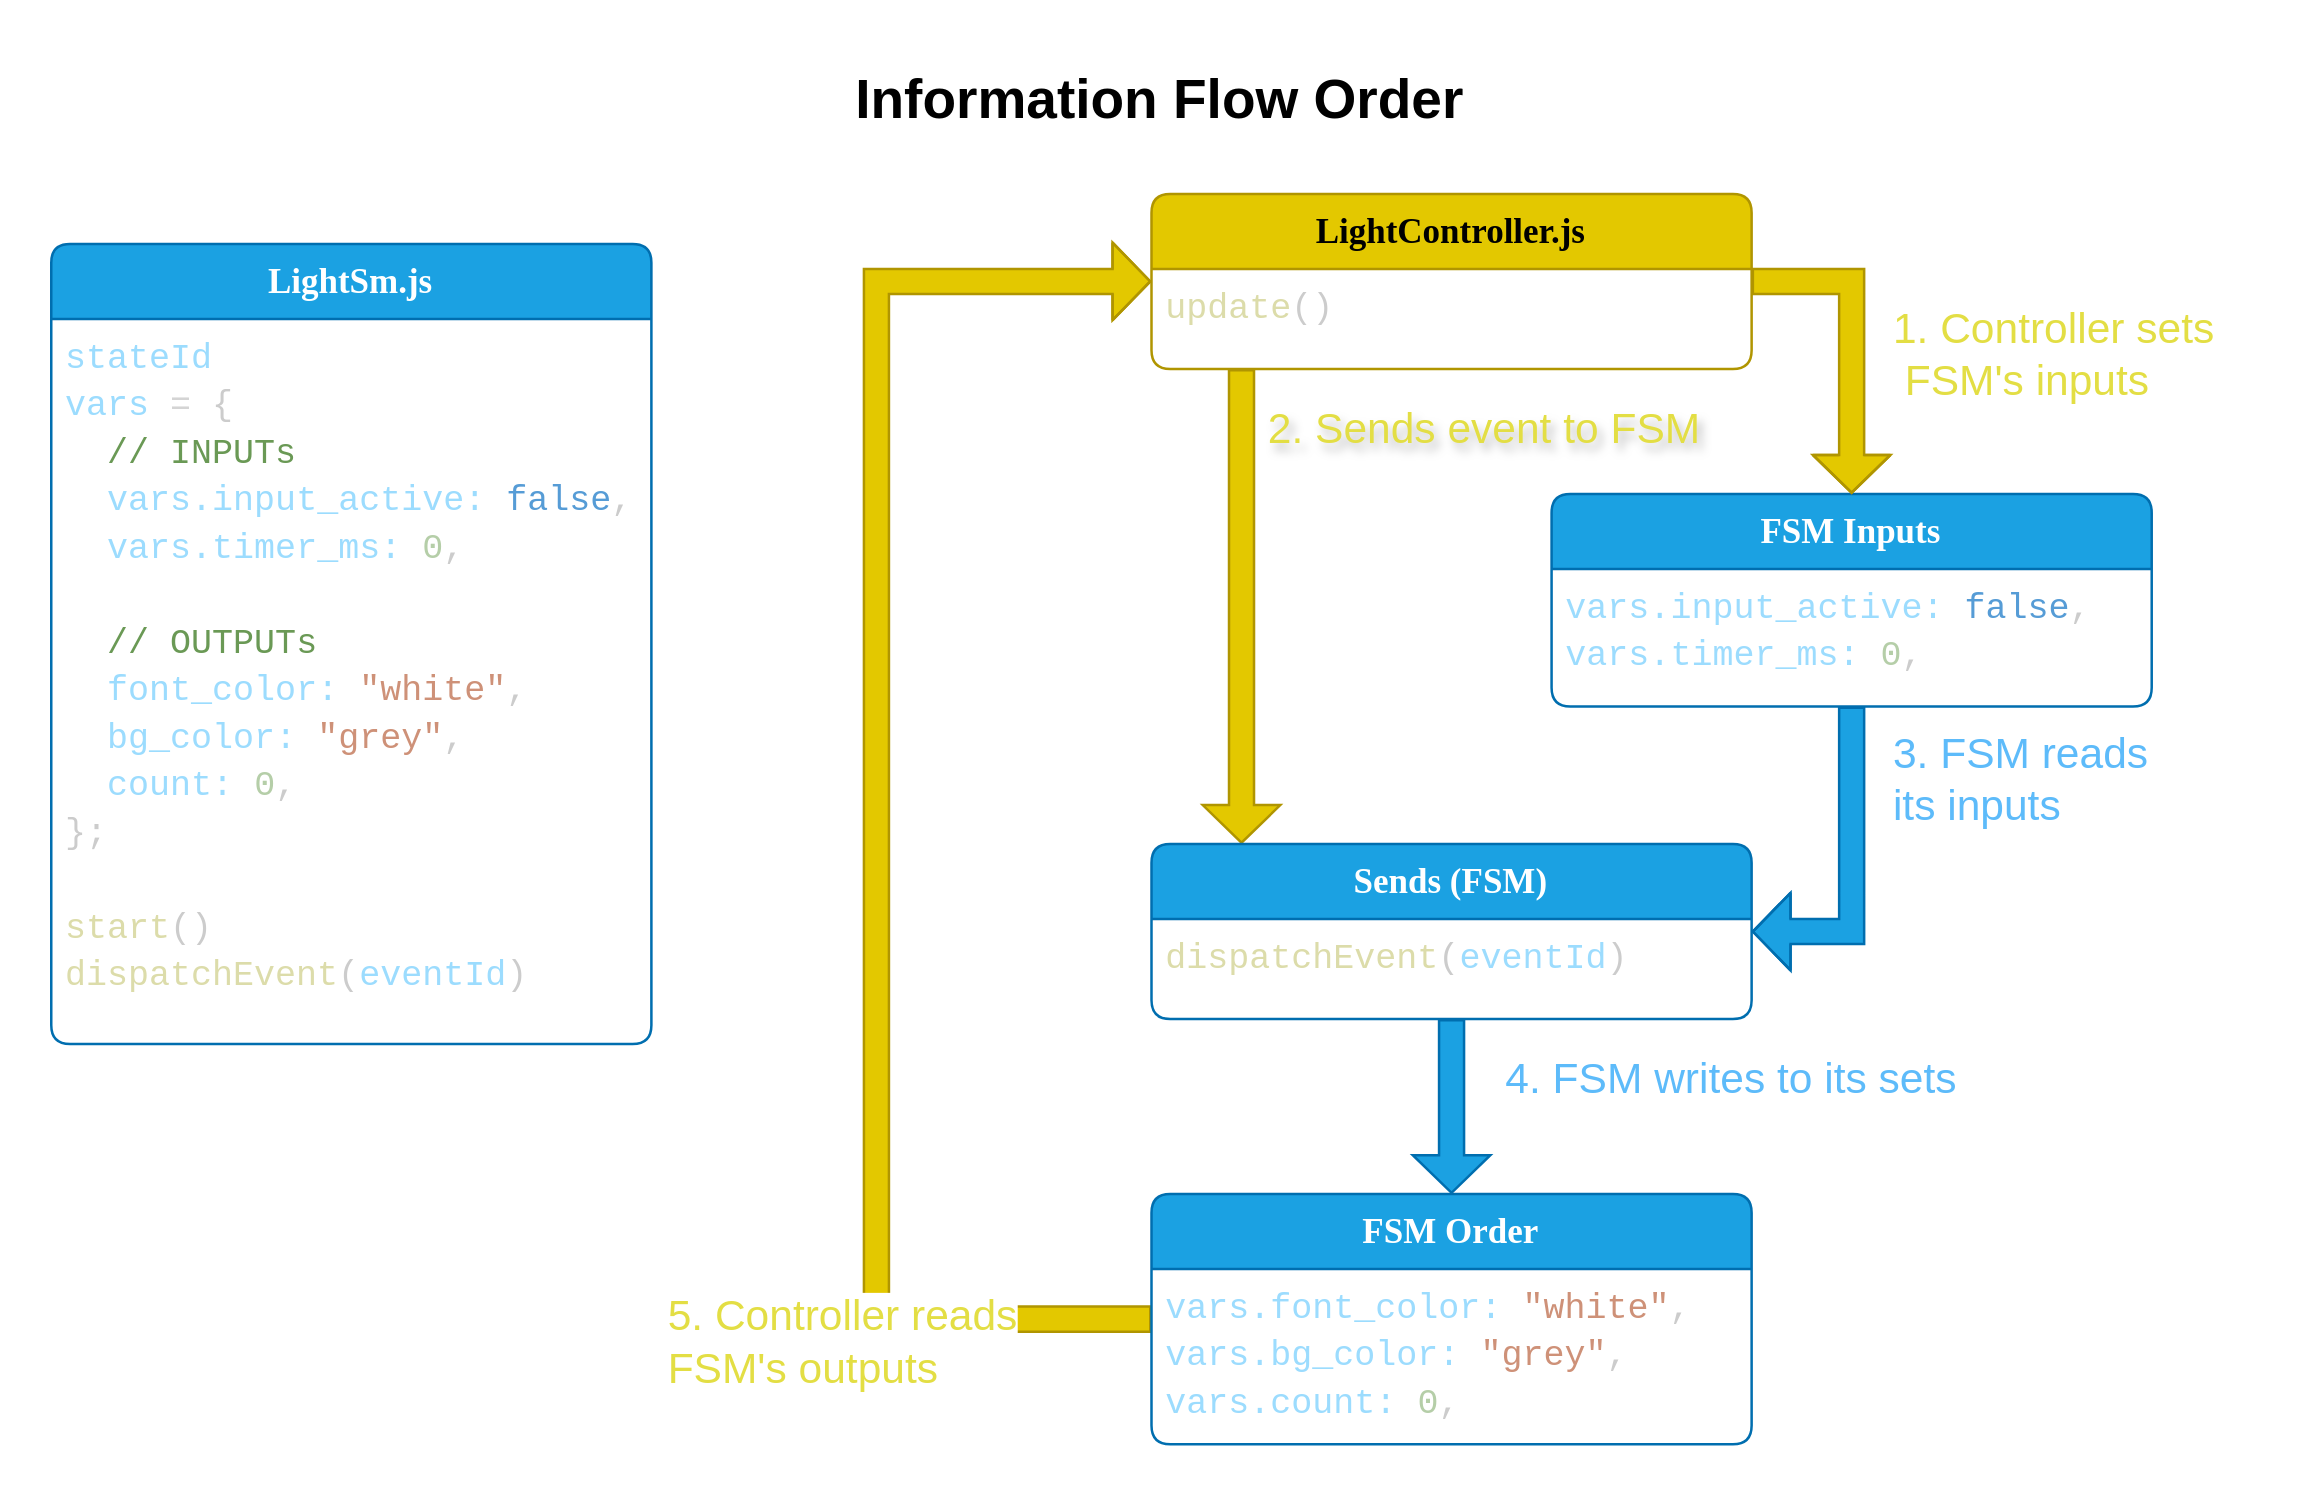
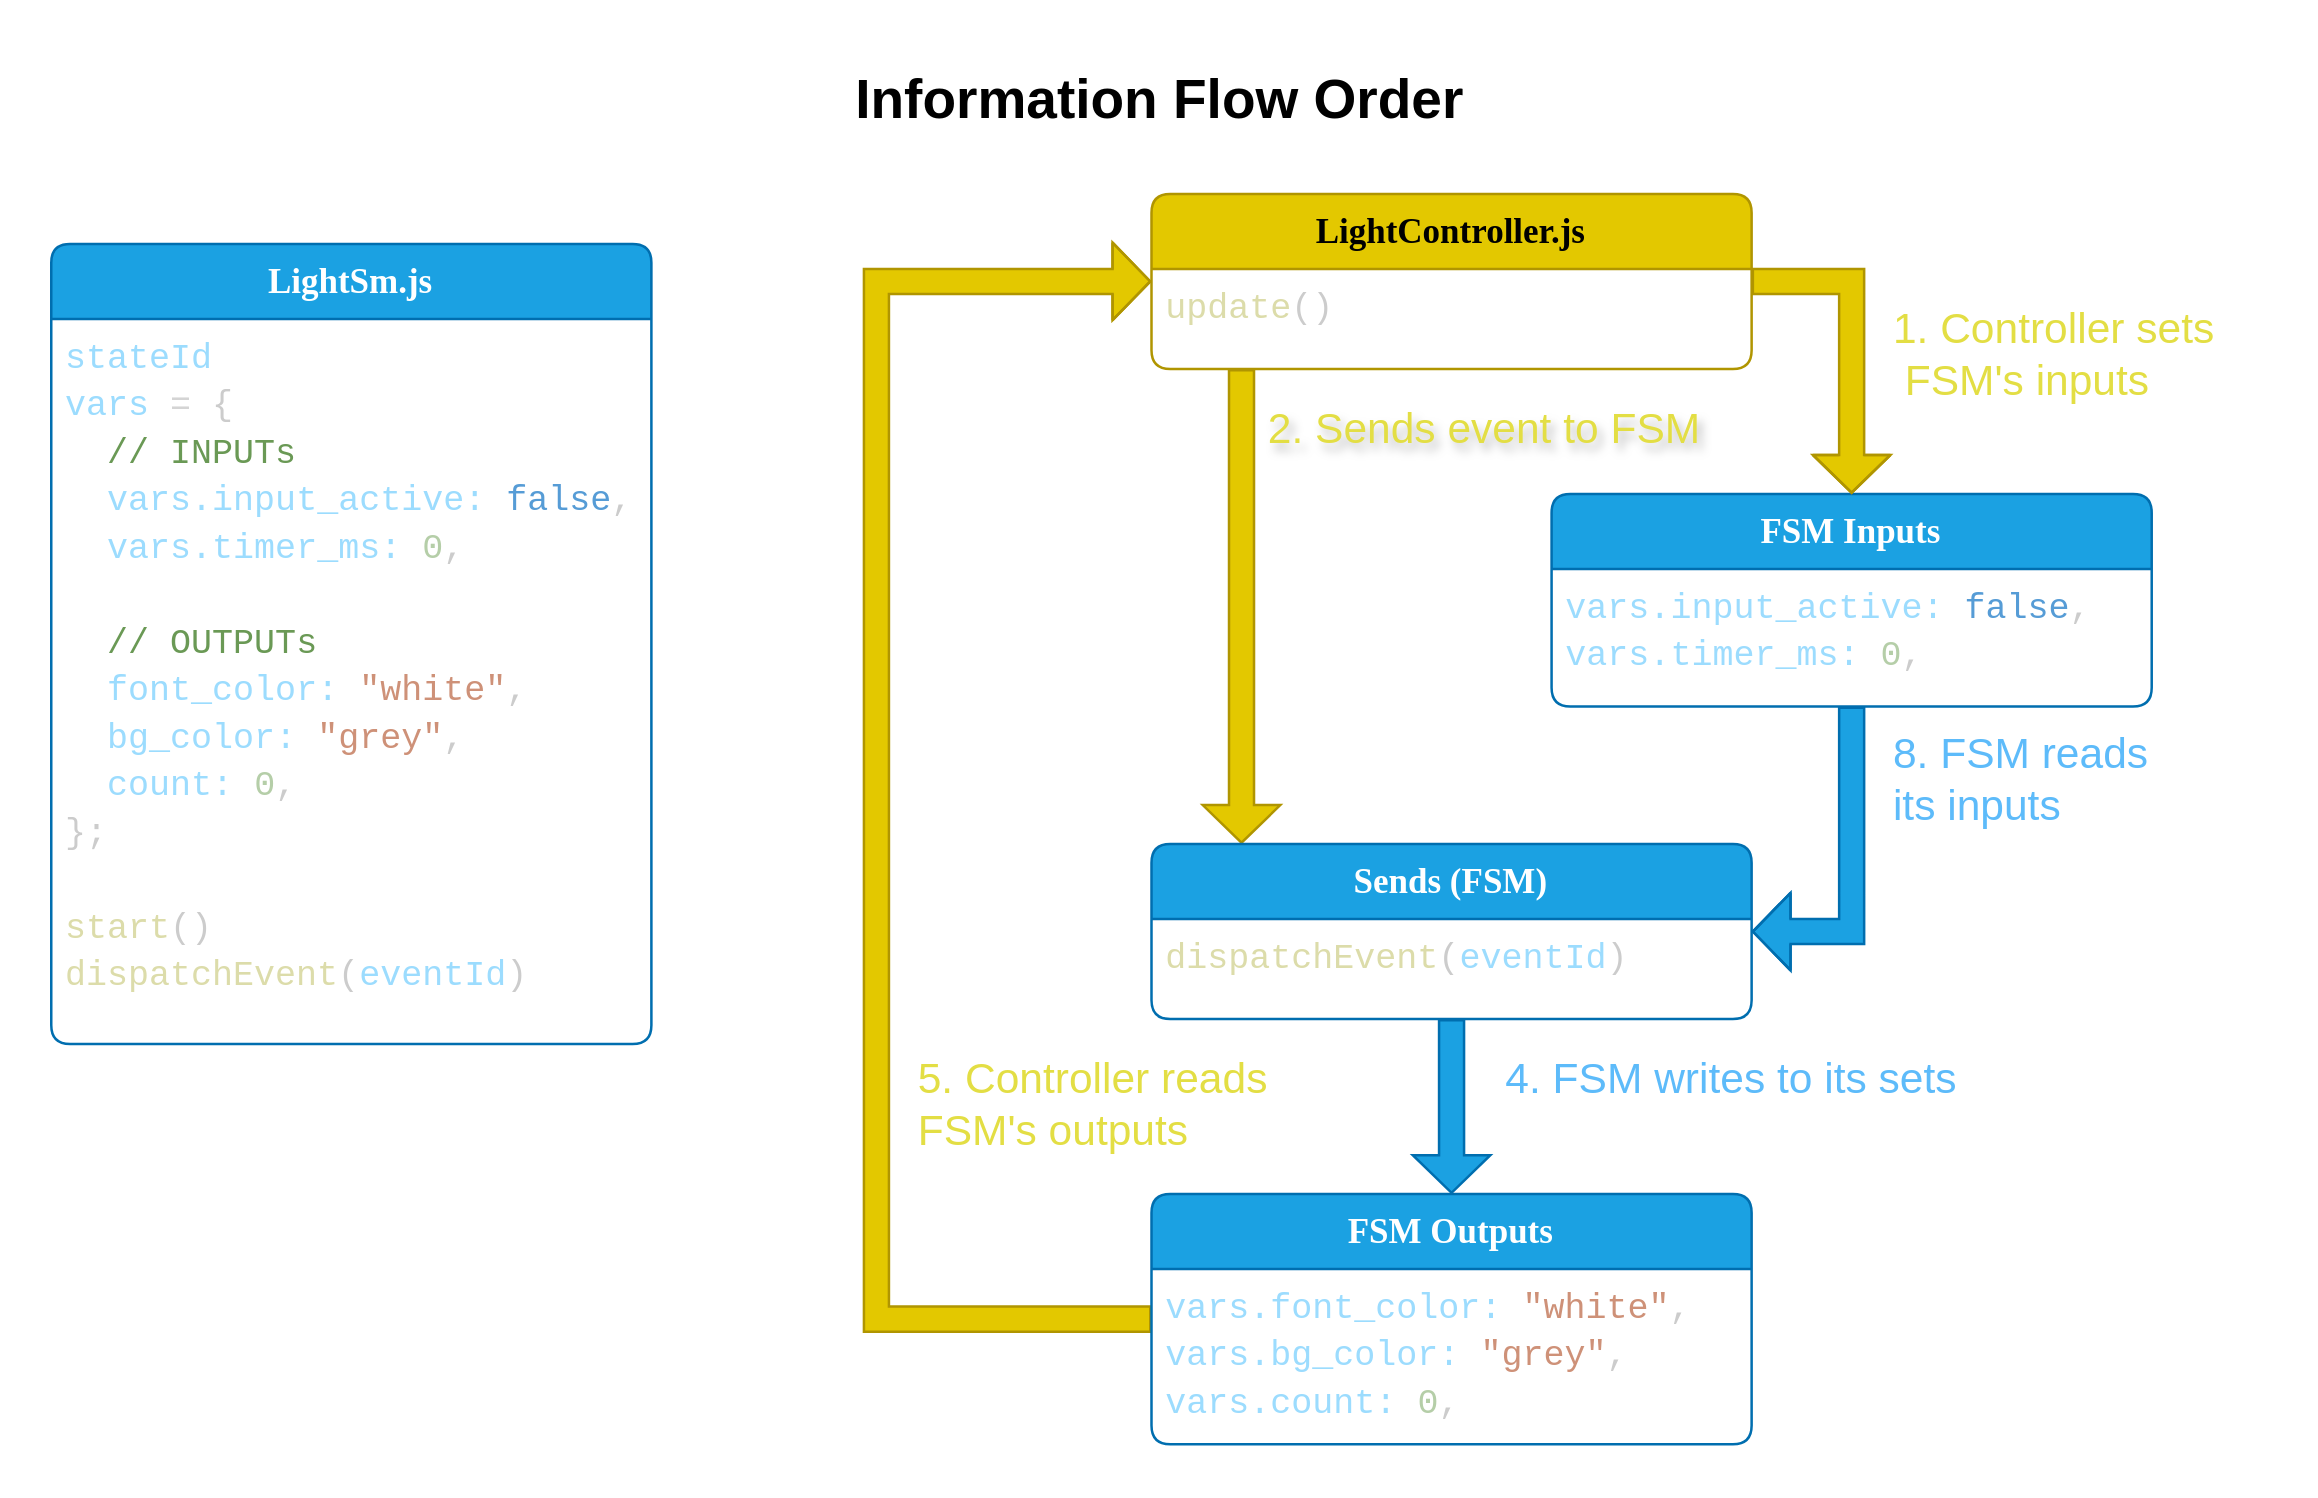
- <mxCell id="20" value="3. FSM reads&lt;div&gt;its inputs&lt;/div&gt;" style="text;html=1;align=left;verticalAlign=middle;resizable=0;points=[];autosize=1;strokeColor=none;fillColor=none;fontFamily=Helvetica;fontSize=17;fontColor=#5DBBFA;labelBackgroundColor=default;" parent="1" vertex="1"><mxGeometry x="755" y="287" width="130" height="50" as="geometry" /></mxCell>
+ <mxCell id="20" value="8. FSM reads&lt;div&gt;its inputs&lt;/div&gt;" style="text;html=1;align=left;verticalAlign=middle;resizable=0;points=[];autosize=1;strokeColor=none;fillColor=none;fontFamily=Helvetica;fontSize=17;fontColor=#5DBBFA;labelBackgroundColor=default;" parent="1" vertex="1"><mxGeometry x="755" y="287" width="130" height="50" as="geometry" /></mxCell>
- <mxCell id="8" value="FSM Order" style="shape=swimlane;rotatable=0;align=center;verticalAlign=top;fontFamily=Lucida Console;startSize=30;fontSize=14;fontStyle=1;fontColor=#ffffff;fillColor=#1ba1e2;swimlaneFillColor=default;rounded=1;arcSize=15;absoluteArcSize=1;strokeColor=#006EAF;collapsible=0;" parent="1" vertex="1"><mxGeometry x="460" y="477" width="240" height="100" as="geometry" /></mxCell>
+ <mxCell id="8" value="FSM Outputs" style="shape=swimlane;rotatable=0;align=center;verticalAlign=top;fontFamily=Lucida Console;startSize=30;fontSize=14;fontStyle=1;fontColor=#ffffff;fillColor=#1ba1e2;swimlaneFillColor=default;rounded=1;arcSize=15;absoluteArcSize=1;strokeColor=#006EAF;collapsible=0;" parent="1" vertex="1"><mxGeometry x="460" y="477" width="240" height="100" as="geometry" /></mxCell>
- <mxCell id="22" value="5. Controller reads&lt;div&gt;FSM's outputs&lt;/div&gt;" style="text;html=1;align=left;verticalAlign=middle;resizable=0;points=[];autosize=1;strokeColor=none;fillColor=none;fontFamily=Helvetica;fontSize=17;fontColor=#E3DE44;labelBackgroundColor=default;" parent="1" vertex="1"><mxGeometry x="265" y="512" width="160" height="50" as="geometry" /></mxCell>
+ <mxCell id="22" value="5. Controller reads&lt;div&gt;FSM's outputs&lt;/div&gt;" style="text;html=1;align=left;verticalAlign=middle;resizable=0;points=[];autosize=1;strokeColor=none;fillColor=none;fontFamily=Helvetica;fontSize=17;fontColor=#E3DE44;labelBackgroundColor=default;" parent="1" vertex="1"><mxGeometry x="365" y="417" width="160" height="50" as="geometry" /></mxCell>
